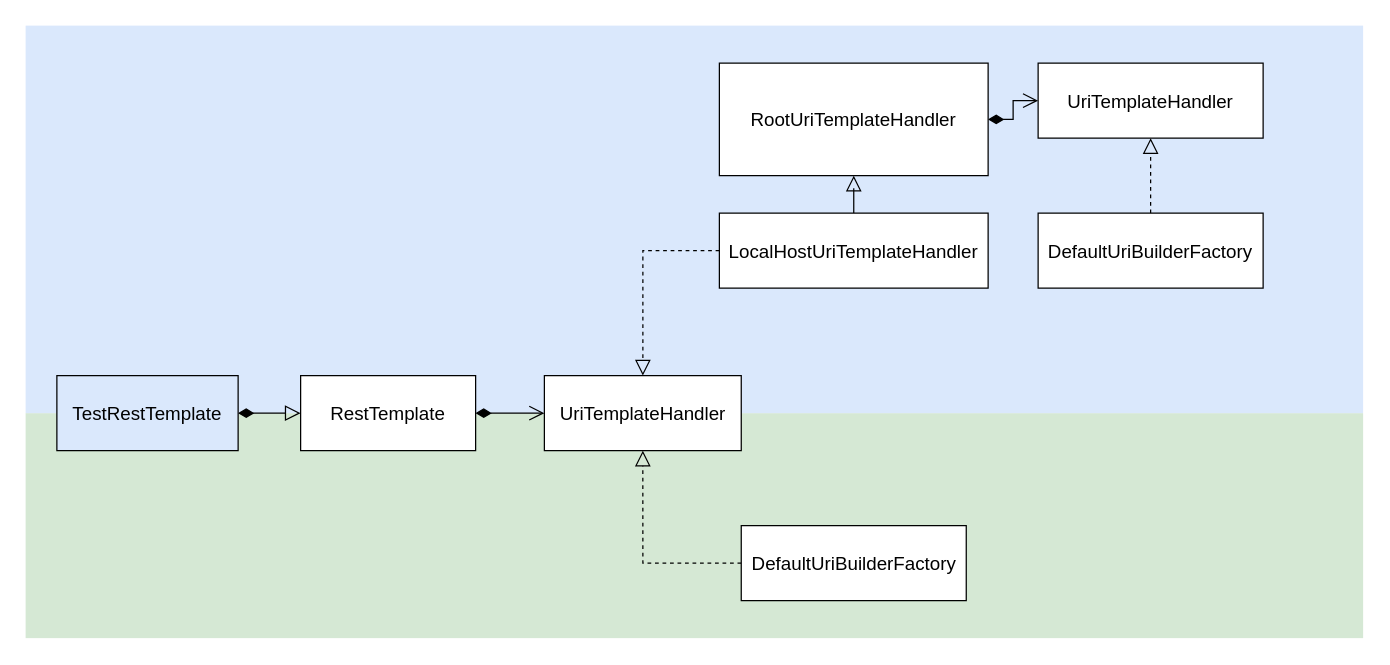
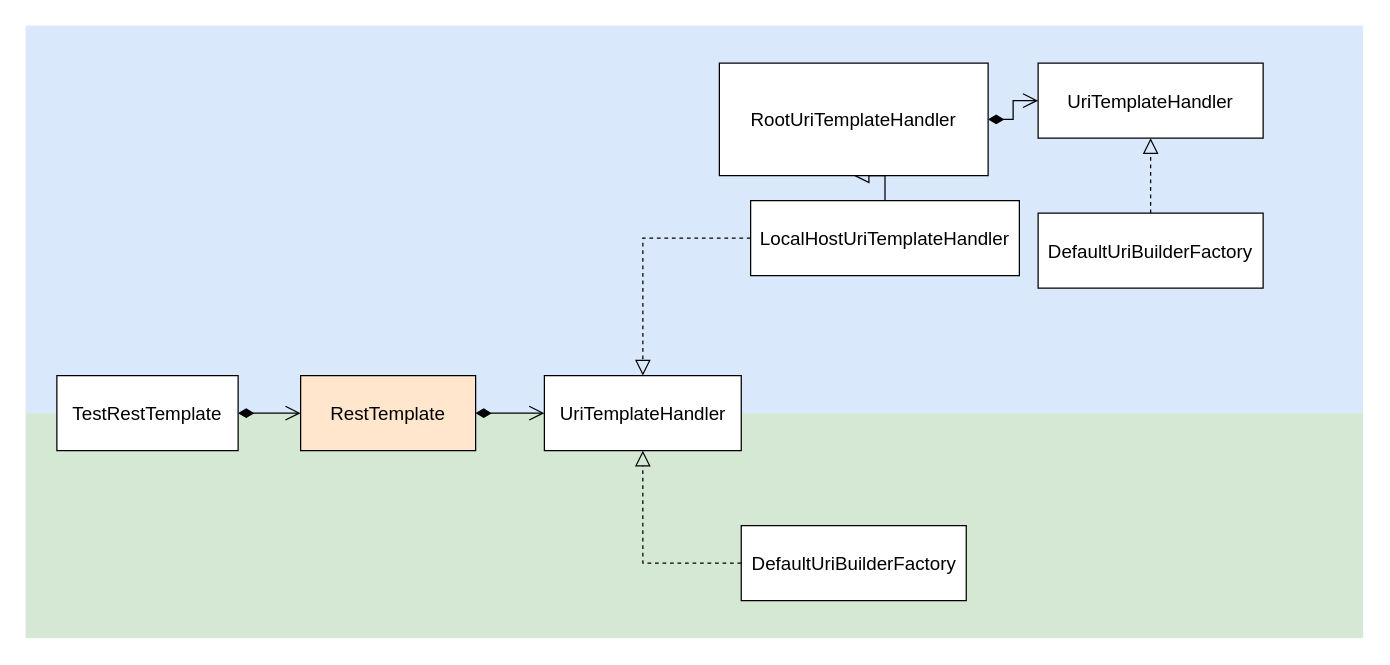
- <mxCell id="10" value="LocalHostUriTemplateHandler" style="whiteSpace=wrap;html=1;fontStyle=0;fontSize=15;" parent="1" vertex="1"><mxGeometry x="575" y="170" width="215" height="60" as="geometry" /></mxCell>
+ <mxCell id="10" value="LocalHostUriTemplateHandler" style="whiteSpace=wrap;html=1;fontStyle=0;fontSize=15;" parent="1" vertex="1"><mxGeometry x="600" y="160" width="215" height="60" as="geometry" /></mxCell>
- <mxCell id="5" value="TestRestTemplate" style="whiteSpace=wrap;html=1;fontStyle=0;fontSize=15;fillColor=#dae8fc;" parent="1" vertex="1"><mxGeometry x="45" y="300" width="145" height="60" as="geometry" /></mxCell>
+ <mxCell id="5" value="TestRestTemplate" style="whiteSpace=wrap;html=1;fontStyle=0;fontSize=15;" parent="1" vertex="1"><mxGeometry x="45" y="300" width="145" height="60" as="geometry" /></mxCell>
- <mxCell id="4" value="" style="edgeStyle=orthogonalEdgeStyle;rounded=0;orthogonalLoop=1;jettySize=auto;html=1;endArrow=block;endFill=0;startArrow=diamondThin;startFill=1;endSize=10;startSize=10;" parent="1" source="5" target="7" edge="1"><mxGeometry relative="1" as="geometry" /></mxCell>
+ <mxCell id="4" value="" style="edgeStyle=orthogonalEdgeStyle;rounded=0;orthogonalLoop=1;jettySize=auto;html=1;endArrow=open;endFill=0;startArrow=diamondThin;startFill=1;endSize=10;startSize=10;" parent="1" source="5" target="7" edge="1"><mxGeometry relative="1" as="geometry" /></mxCell>
- <mxCell id="7" value="RestTemplate" style="whiteSpace=wrap;html=1;fontStyle=0;fontSize=15;" parent="1" vertex="1"><mxGeometry x="240" y="300" width="140" height="60" as="geometry" /></mxCell>
+ <mxCell id="7" value="RestTemplate" style="whiteSpace=wrap;html=1;fontStyle=0;fontSize=15;fillColor=#ffe6cc;" parent="1" vertex="1"><mxGeometry x="240" y="300" width="140" height="60" as="geometry" /></mxCell>
